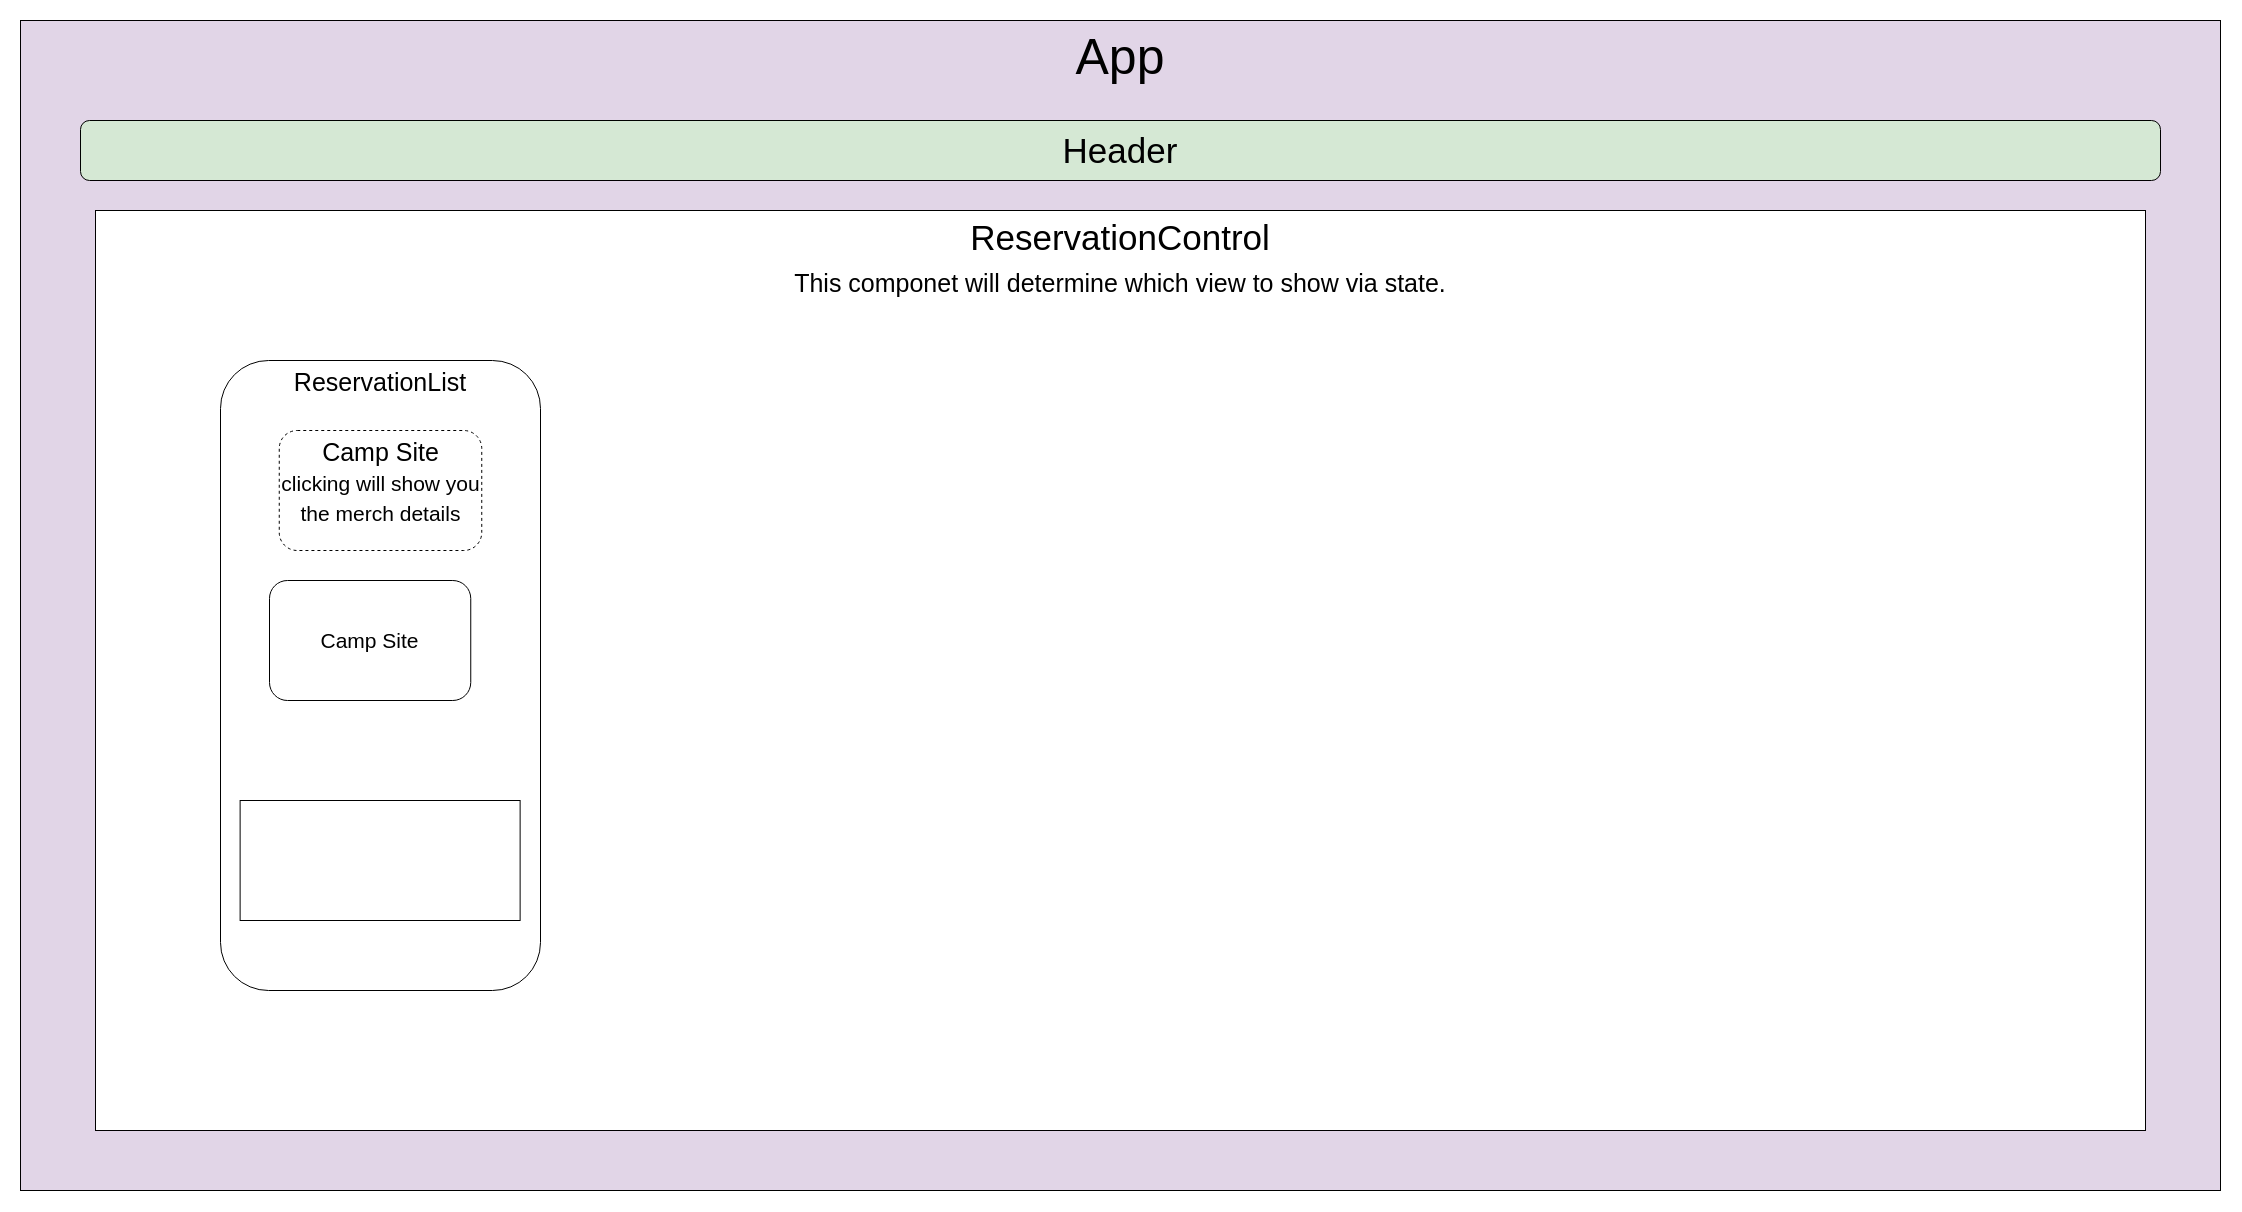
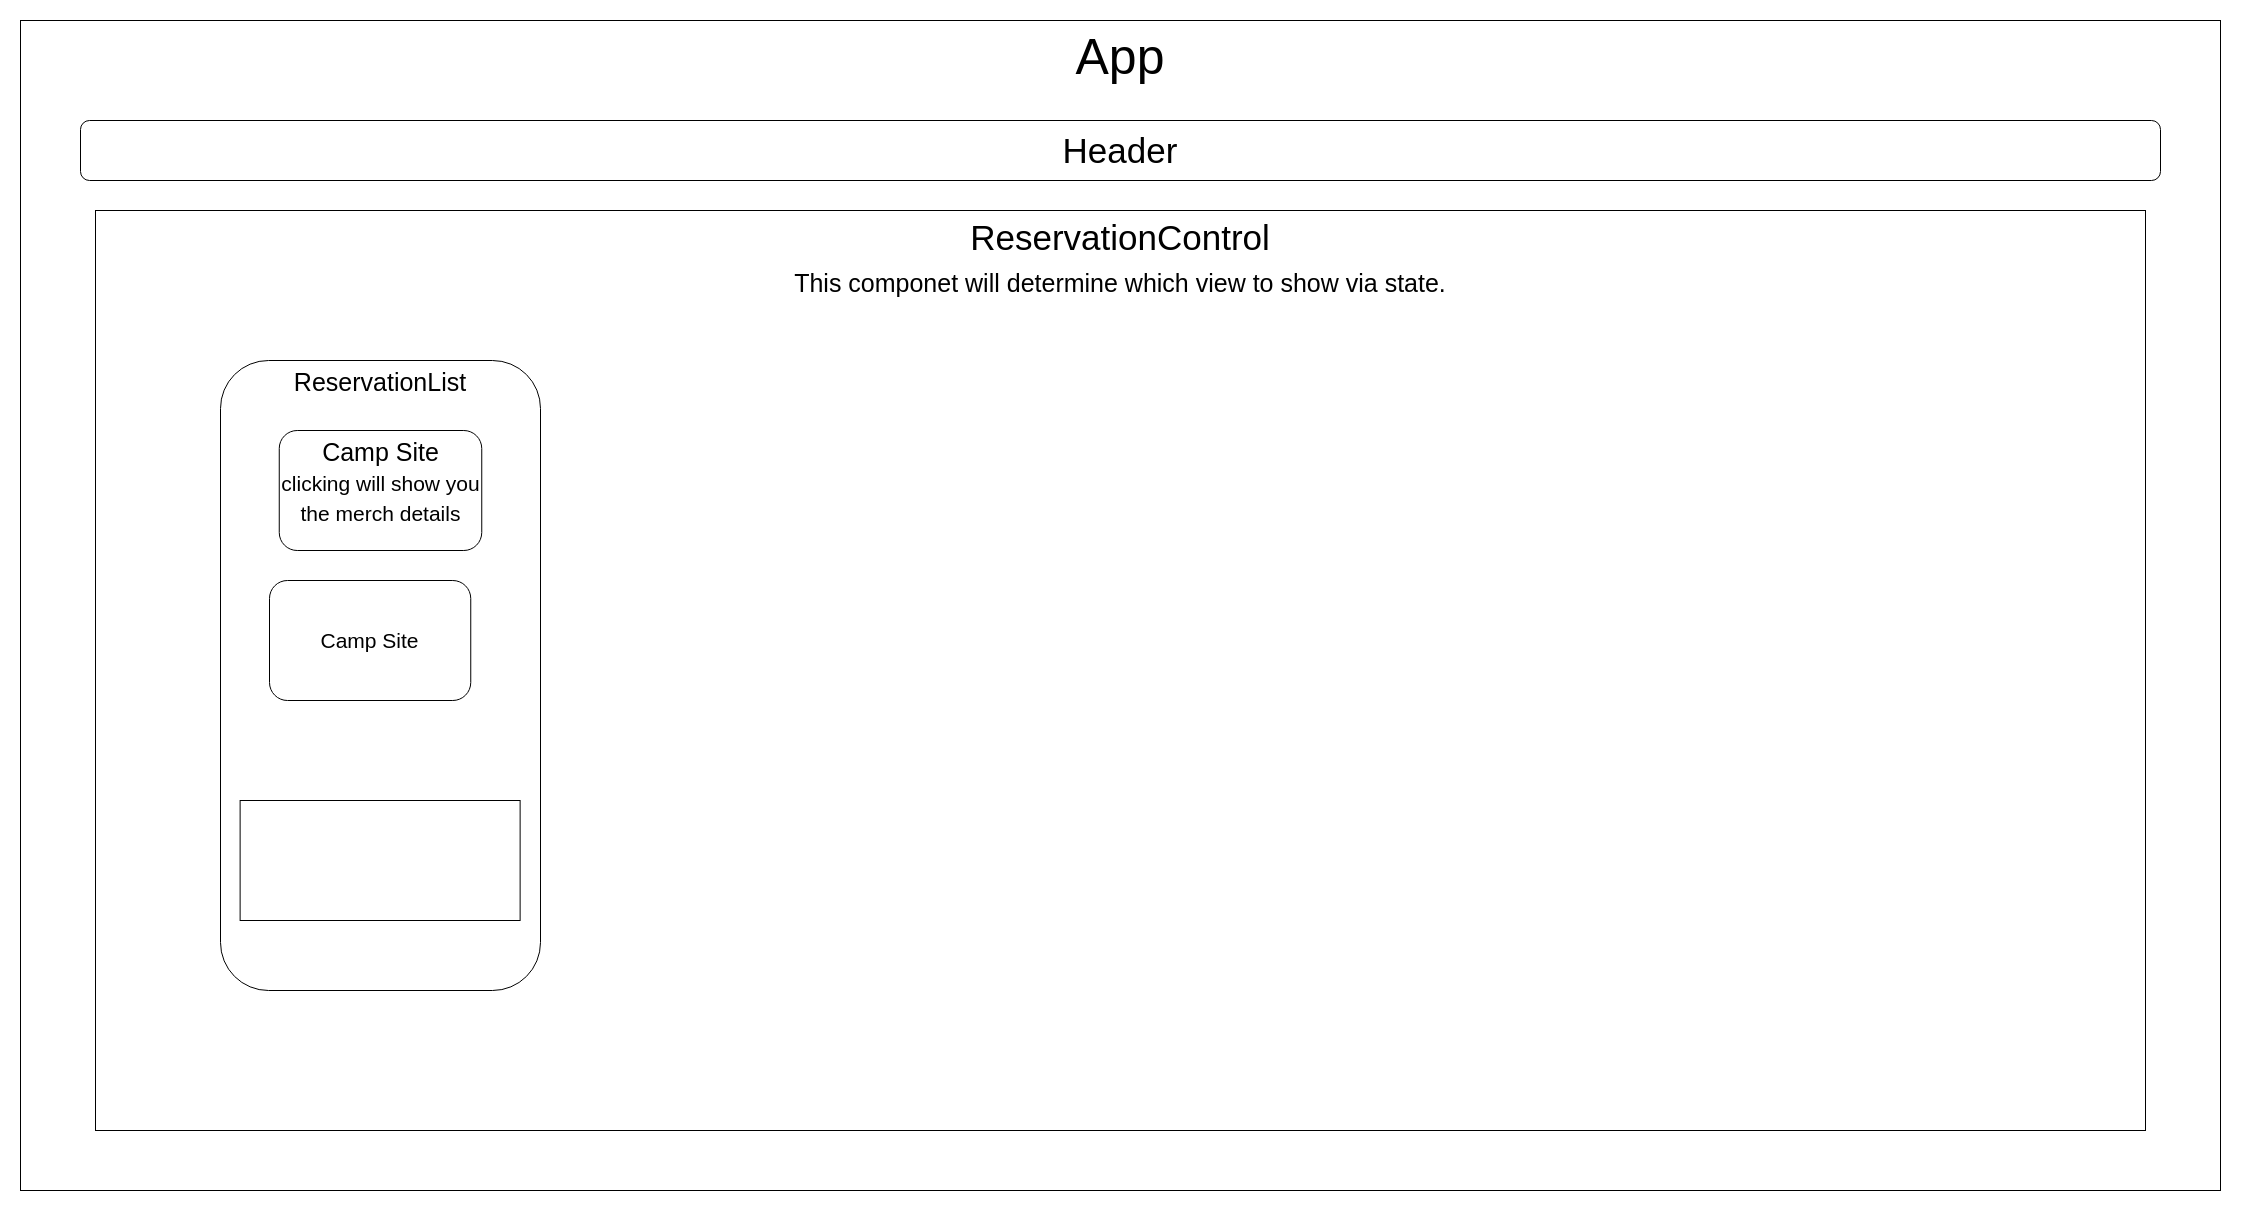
- <mxCell id="2" value="App" style="rounded=0;whiteSpace=wrap;html=1;verticalAlign=top;fontSize=50;fillColor=#e1d5e7;" vertex="1" parent="1"><mxGeometry x="20" y="20" width="2200" height="1170" as="geometry" /></mxCell>
+ <mxCell id="2" value="App" style="rounded=0;whiteSpace=wrap;html=1;verticalAlign=top;fontSize=50;" vertex="1" parent="1"><mxGeometry x="20" y="20" width="2200" height="1170" as="geometry" /></mxCell>
- <mxCell id="3" value="Header" style="rounded=1;whiteSpace=wrap;html=1;fontSize=35;fillColor=#d5e8d4;" vertex="1" parent="1"><mxGeometry x="80" y="120" width="2080" height="60" as="geometry" /></mxCell>
+ <mxCell id="3" value="Header" style="rounded=1;whiteSpace=wrap;html=1;fontSize=35;" vertex="1" parent="1"><mxGeometry x="80" y="120" width="2080" height="60" as="geometry" /></mxCell>
- <mxCell id="6" value="Camp Site&lt;br&gt;&lt;font style=&quot;font-size: 21px&quot;&gt;clicking will show you the merch details&lt;/font&gt;" style="rounded=1;whiteSpace=wrap;html=1;fontSize=25;verticalAlign=top;dashed=1;" vertex="1" parent="1"><mxGeometry x="278.75" y="430" width="202.5" height="120" as="geometry" /></mxCell>
+ <mxCell id="6" value="Camp Site&lt;br&gt;&lt;font style=&quot;font-size: 21px&quot;&gt;clicking will show you the merch details&lt;/font&gt;" style="rounded=1;whiteSpace=wrap;html=1;fontSize=25;verticalAlign=top;" vertex="1" parent="1"><mxGeometry x="278.75" y="430" width="202.5" height="120" as="geometry" /></mxCell>
